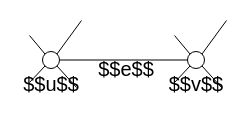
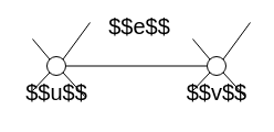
- <mxCell id="15" value="&lt;font style=&quot;font-size: 20px&quot;&gt;$$e$$&lt;/font&gt;" style="text;html=1;strokeColor=none;fillColor=none;align=center;verticalAlign=middle;whiteSpace=wrap;rounded=0;" vertex="1" parent="1"><mxGeometry x="96" y="53" width="60" height="30" as="geometry" /></mxCell>
+ <mxCell id="15" value="&lt;font style=&quot;font-size: 20px&quot;&gt;$$e$$&lt;/font&gt;" style="text;html=1;strokeColor=none;fillColor=none;align=center;verticalAlign=middle;whiteSpace=wrap;rounded=0;" vertex="1" parent="1"><mxGeometry x="96" y="8" width="60" height="30" as="geometry" /></mxCell>
